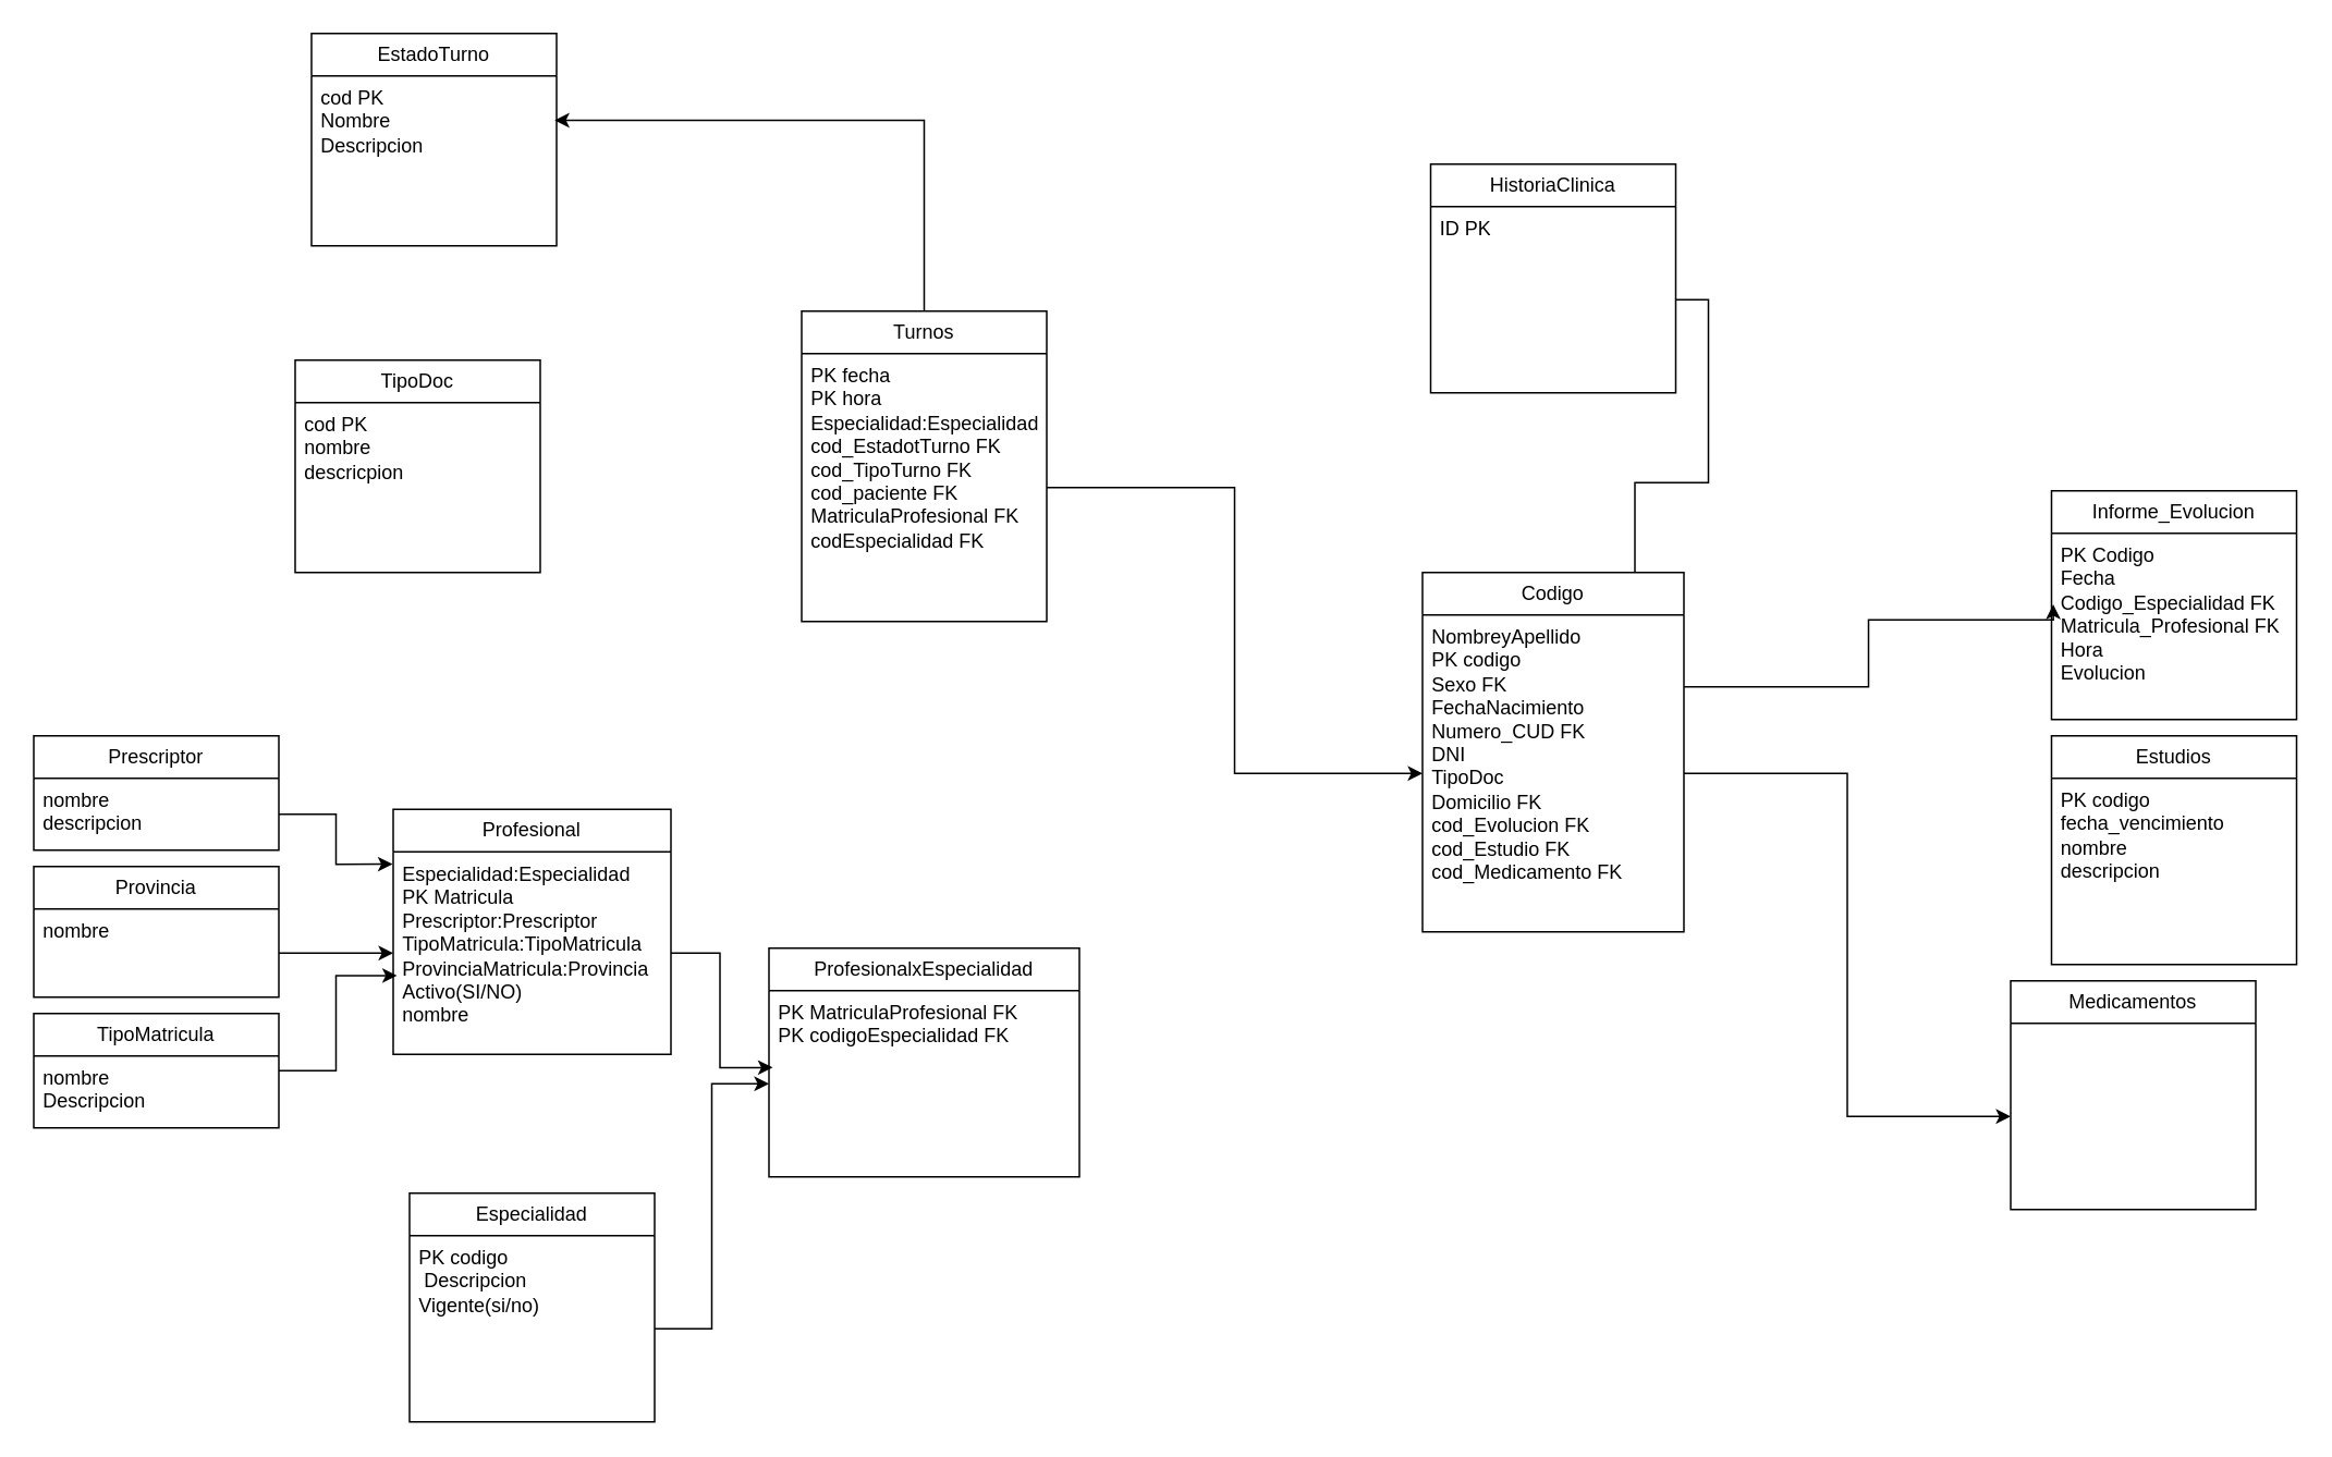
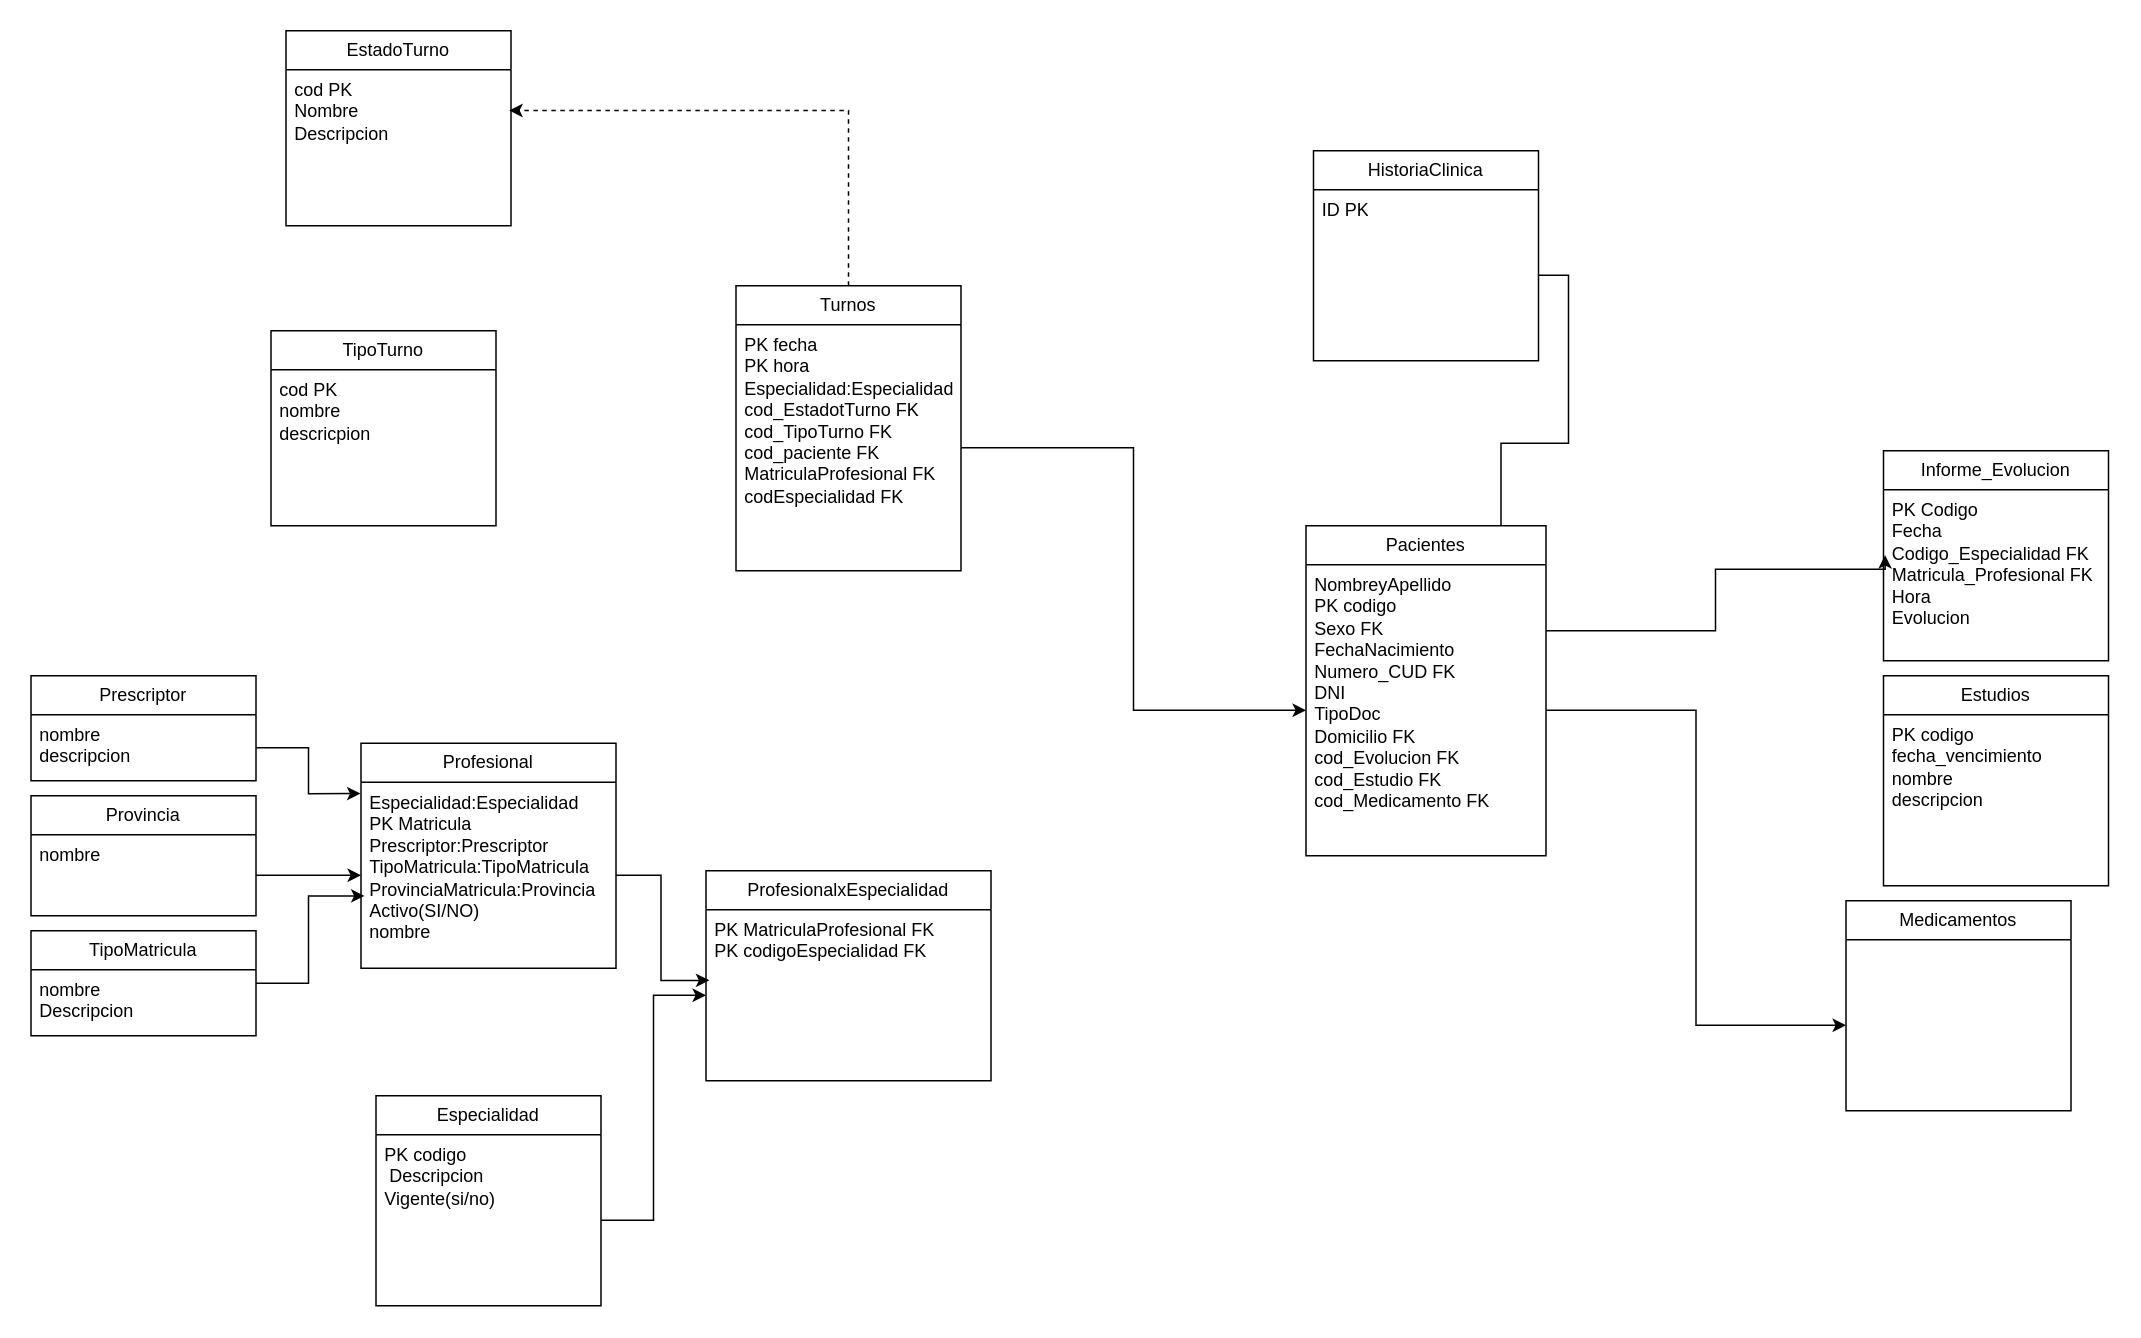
- <mxCell id="30" style="edgeStyle=orthogonalEdgeStyle;rounded=0;orthogonalLoop=1;jettySize=auto;html=1;entryX=0.992;entryY=0.261;entryDx=0;entryDy=0;entryPerimeter=0;" parent="1" source="2" target="5" edge="1"><mxGeometry relative="1" as="geometry" /></mxCell>
+ <mxCell id="30" style="edgeStyle=orthogonalEdgeStyle;rounded=0;orthogonalLoop=1;jettySize=auto;html=1;entryX=0.992;entryY=0.261;entryDx=0;entryDy=0;entryPerimeter=0;dashed=1;" parent="1" source="2" target="5" edge="1"><mxGeometry relative="1" as="geometry" /></mxCell>
- <mxCell id="6" value="TipoDoc" style="swimlane;fontStyle=0;childLayout=stackLayout;horizontal=1;startSize=26;fillColor=none;horizontalStack=0;resizeParent=1;resizeParentMax=0;resizeLast=0;collapsible=1;marginBottom=0;whiteSpace=wrap;html=1;" parent="1" vertex="1"><mxGeometry x="180" y="220" width="150" height="130" as="geometry" /></mxCell>
+ <mxCell id="6" value="TipoTurno" style="swimlane;fontStyle=0;childLayout=stackLayout;horizontal=1;startSize=26;fillColor=none;horizontalStack=0;resizeParent=1;resizeParentMax=0;resizeLast=0;collapsible=1;marginBottom=0;whiteSpace=wrap;html=1;" parent="1" vertex="1"><mxGeometry x="180" y="220" width="150" height="130" as="geometry" /></mxCell>
- <mxCell id="11" value="Codigo" style="swimlane;fontStyle=0;childLayout=stackLayout;horizontal=1;startSize=26;fillColor=none;horizontalStack=0;resizeParent=1;resizeParentMax=0;resizeLast=0;collapsible=1;marginBottom=0;whiteSpace=wrap;html=1;" parent="1" vertex="1"><mxGeometry x="870" y="350" width="160" height="220" as="geometry" /></mxCell>
+ <mxCell id="11" value="Pacientes" style="swimlane;fontStyle=0;childLayout=stackLayout;horizontal=1;startSize=26;fillColor=none;horizontalStack=0;resizeParent=1;resizeParentMax=0;resizeLast=0;collapsible=1;marginBottom=0;whiteSpace=wrap;html=1;" parent="1" vertex="1"><mxGeometry x="870" y="350" width="160" height="220" as="geometry" /></mxCell>
